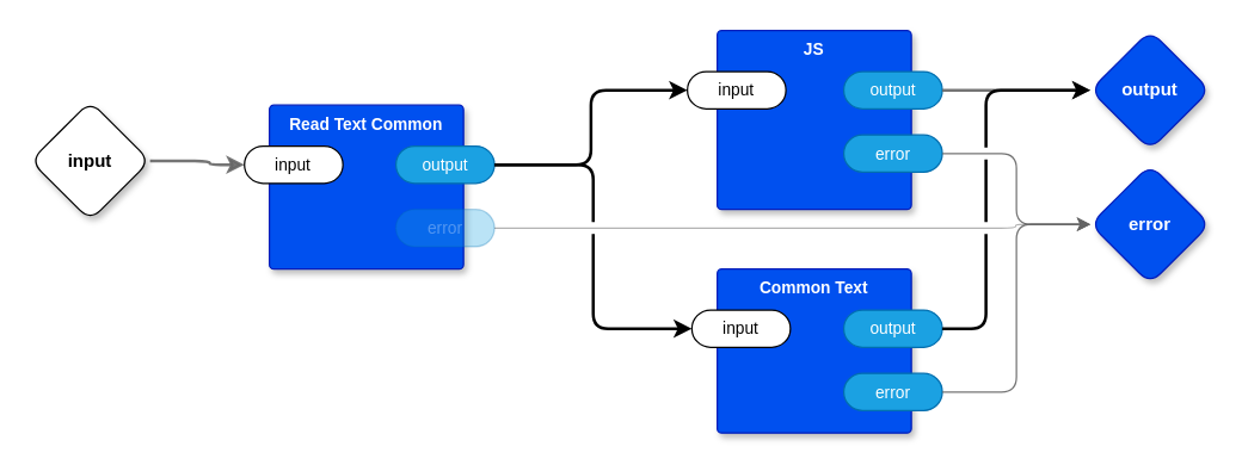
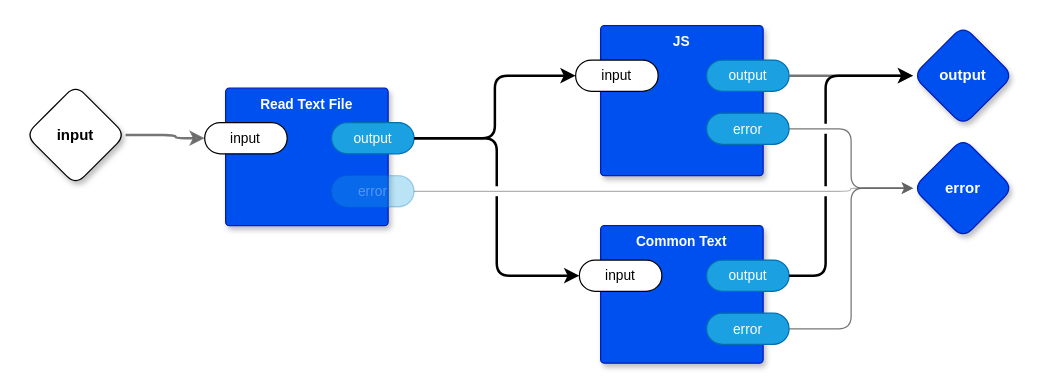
- <mxCell id="12" value="Read Text Common" style="rounded=1;whiteSpace=wrap;html=1;sketch=0;container=1;recursiveResize=0;verticalAlign=top;arcSize=6;fontStyle=1;autosize=0;points=[];absoluteArcSize=1;shadow=1;strokeColor=#001DBC;fillColor=#0050ef;fontColor=#ffffff;fontFamily=Helvetica;fontSize=11;" vertex="1" parent="1"><mxGeometry x="180" y="70" width="130" height="110" as="geometry"><mxRectangle x="-98" y="-1230" width="99" height="26" as="alternateBounds" /></mxGeometry></mxCell>
+ <mxCell id="12" value="Read Text File" style="rounded=1;whiteSpace=wrap;html=1;sketch=0;container=1;recursiveResize=0;verticalAlign=top;arcSize=6;fontStyle=1;autosize=0;points=[];absoluteArcSize=1;shadow=1;strokeColor=#001DBC;fillColor=#0050ef;fontColor=#ffffff;fontFamily=Helvetica;fontSize=11;" vertex="1" parent="1"><mxGeometry x="180" y="70" width="130" height="110" as="geometry"><mxRectangle x="-98" y="-1230" width="99" height="26" as="alternateBounds" /></mxGeometry></mxCell>
